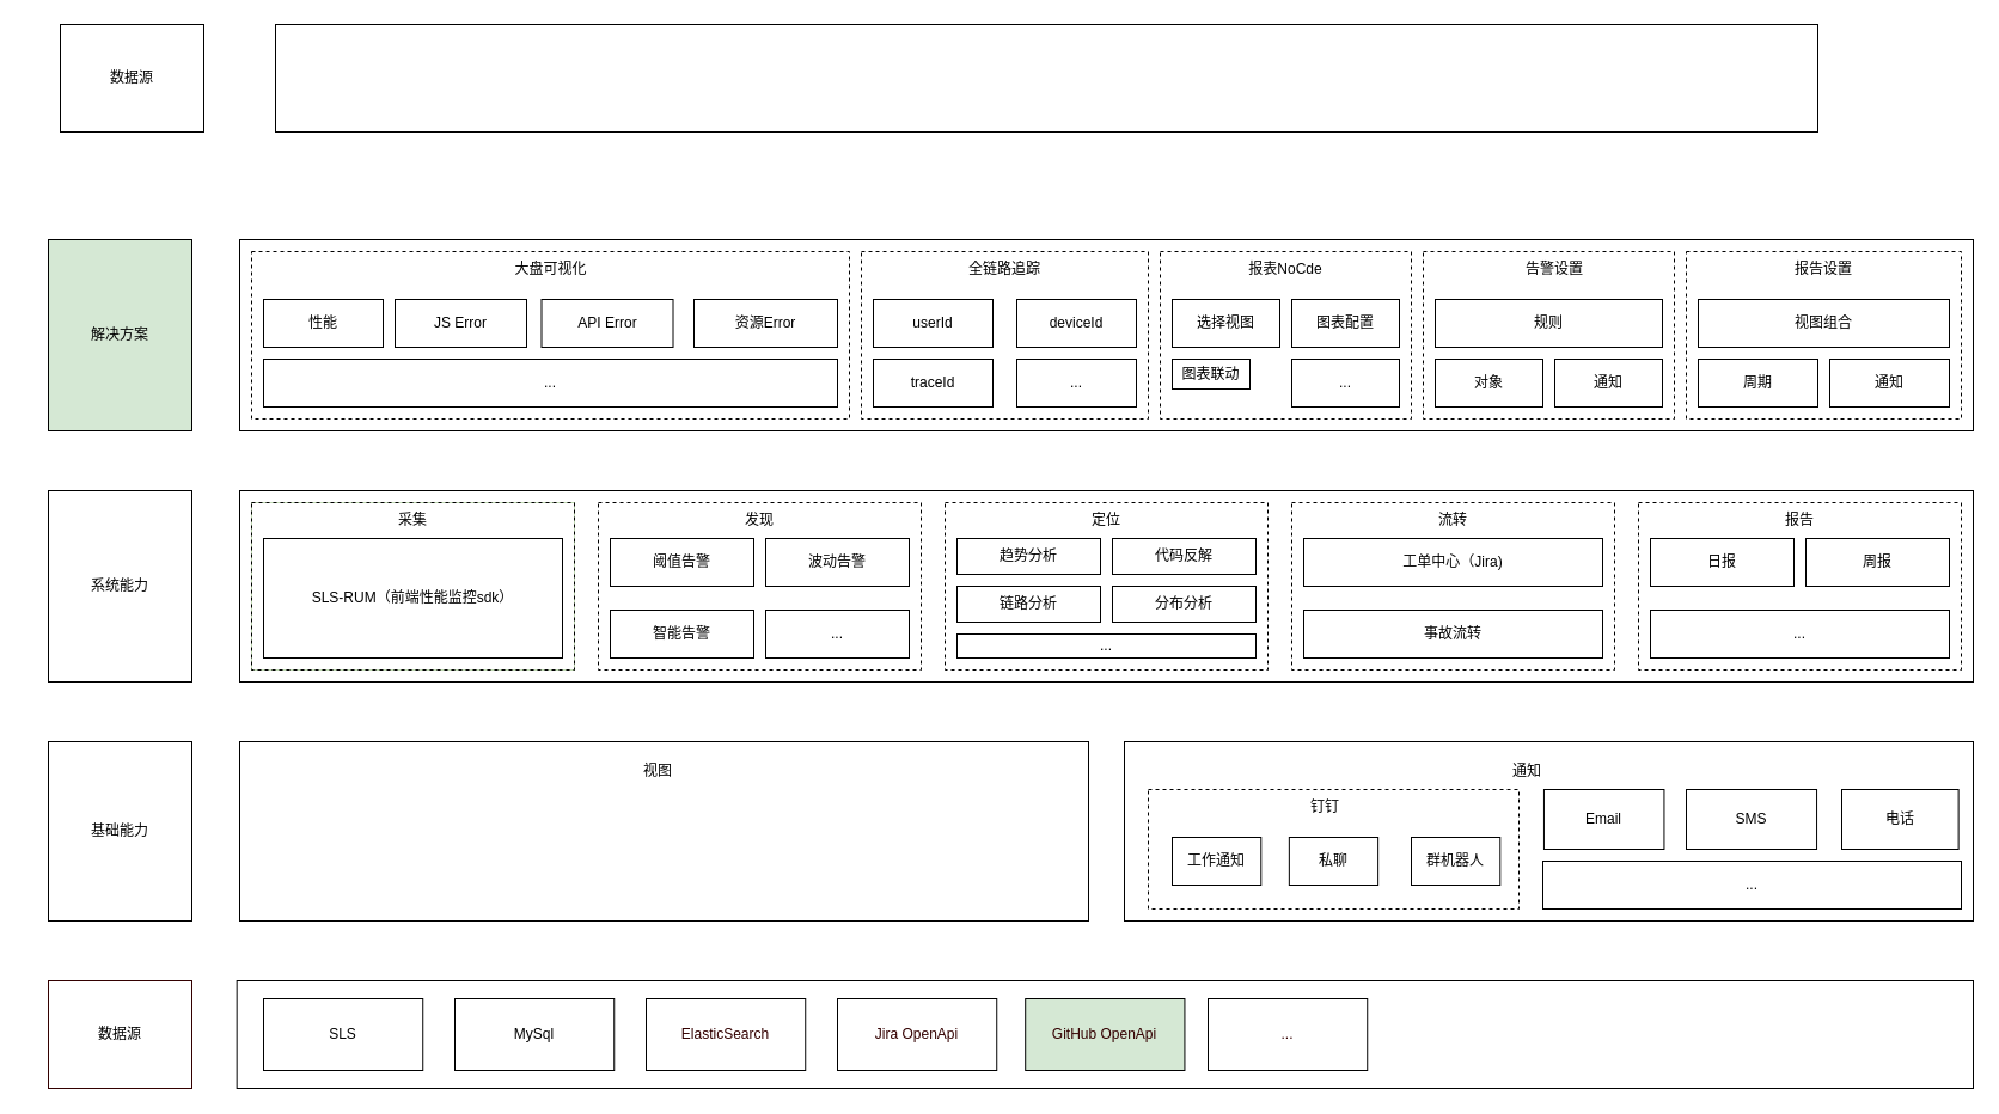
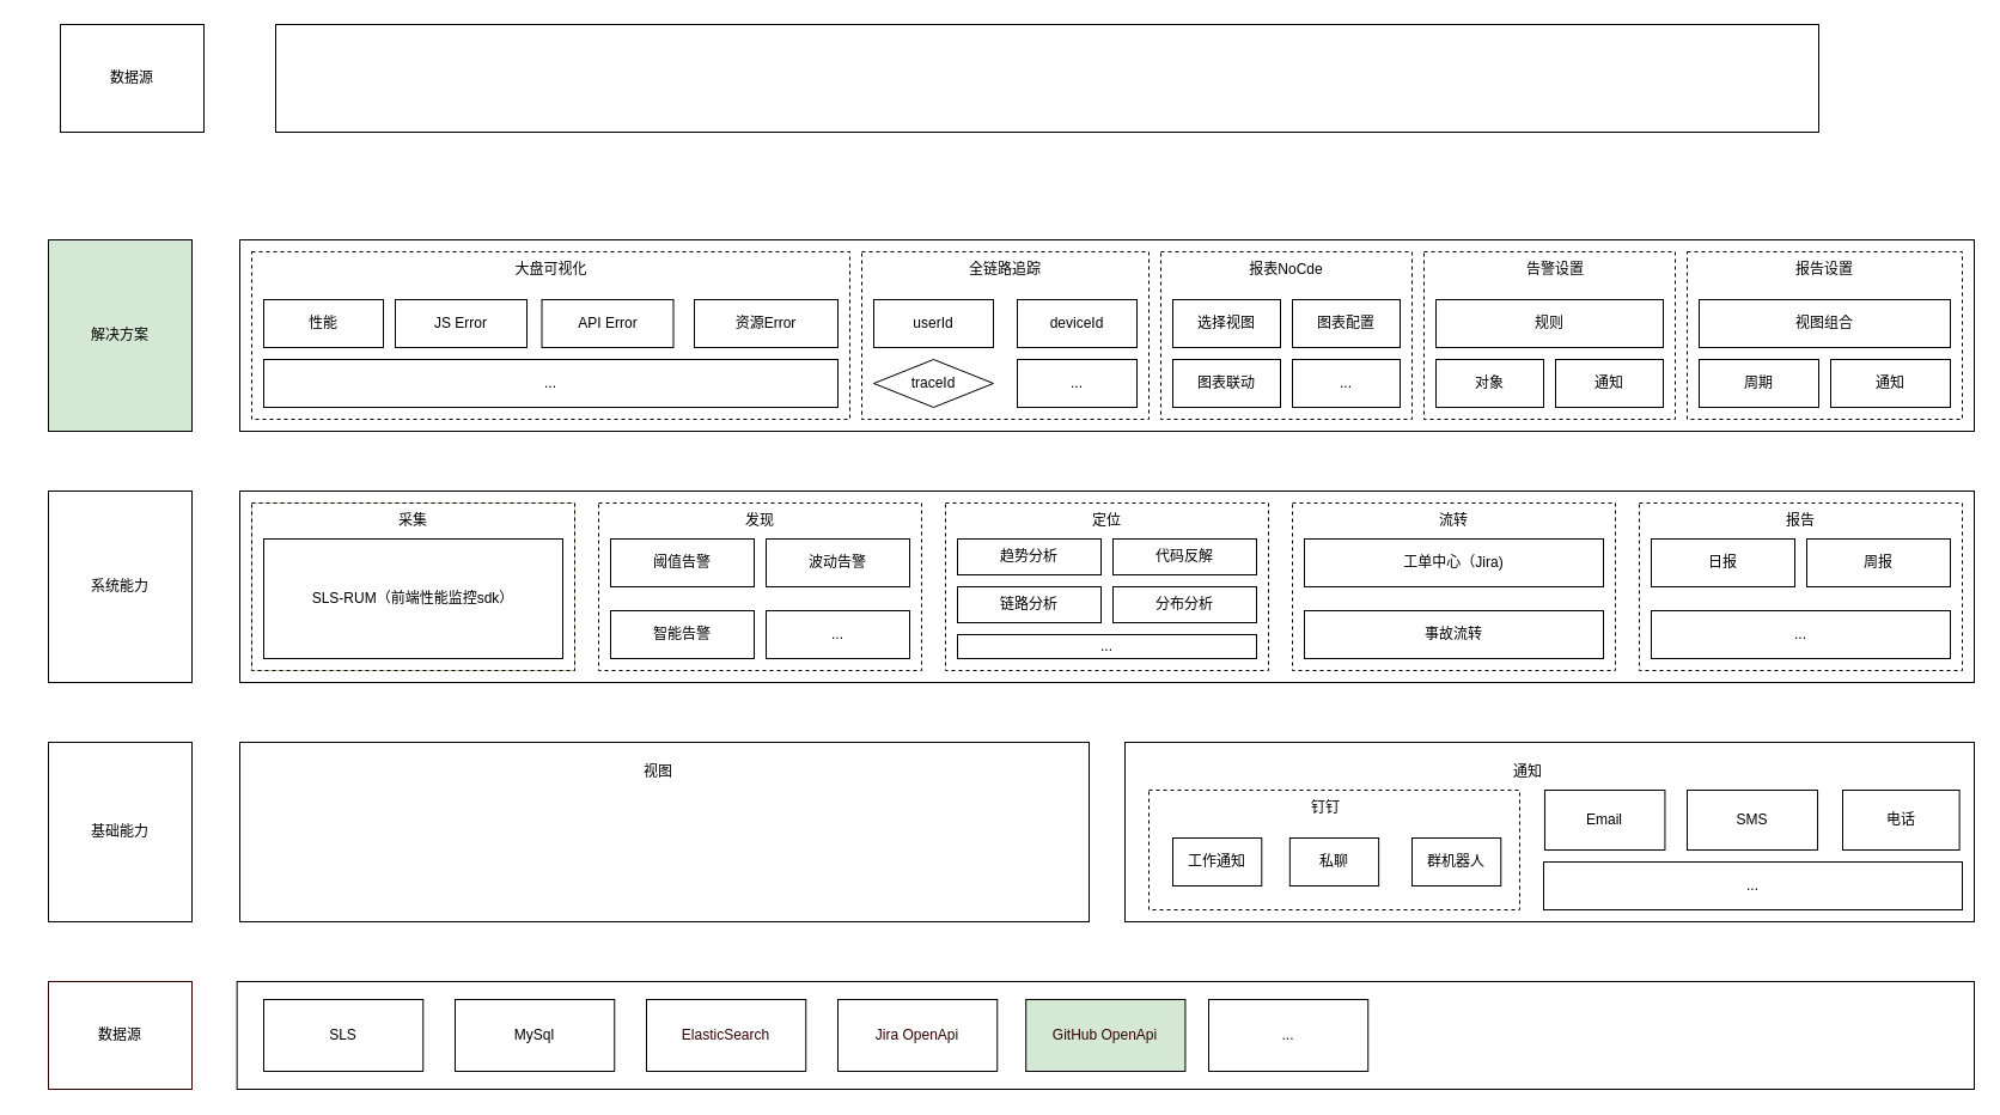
- <mxCell id="74" value="图表联动" style="rounded=0;whiteSpace=wrap;html=1;" vertex="1" parent="55"><mxGeometry x="960" y="100" width="65" height="25" as="geometry" /></mxCell>
+ <mxCell id="74" value="图表联动" style="rounded=0;whiteSpace=wrap;html=1;" vertex="1" parent="55"><mxGeometry x="960" y="100" width="90" height="40" as="geometry" /></mxCell>
- <mxCell id="68" value="traceId" style="rounded=0;whiteSpace=wrap;html=1;" vertex="1" parent="55"><mxGeometry x="710" y="100" width="100" height="40" as="geometry" /></mxCell>
+ <mxCell id="68" value="traceId" style="rhombus;whiteSpace=wrap;html=1;" vertex="1" parent="55"><mxGeometry x="710" y="100" width="100" height="40" as="geometry" /></mxCell>
